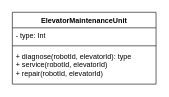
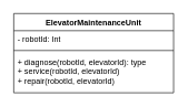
- <mxCell id="3" value="- type: Int" style="text;strokeColor=none;fillColor=none;align=left;verticalAlign=top;spacingLeft=4;spacingRight=4;overflow=hidden;rotatable=0;points=[[0,0.5],[1,0.5]];portConstraint=eastwest;whiteSpace=wrap;html=1;" vertex="1" parent="2"><mxGeometry y="26" width="240" height="26" as="geometry" /></mxCell>
+ <mxCell id="3" value="- robotId: Int" style="text;strokeColor=none;fillColor=none;align=left;verticalAlign=top;spacingLeft=4;spacingRight=4;overflow=hidden;rotatable=0;points=[[0,0.5],[1,0.5]];portConstraint=eastwest;whiteSpace=wrap;html=1;" vertex="1" parent="2"><mxGeometry y="26" width="240" height="26" as="geometry" /></mxCell>
